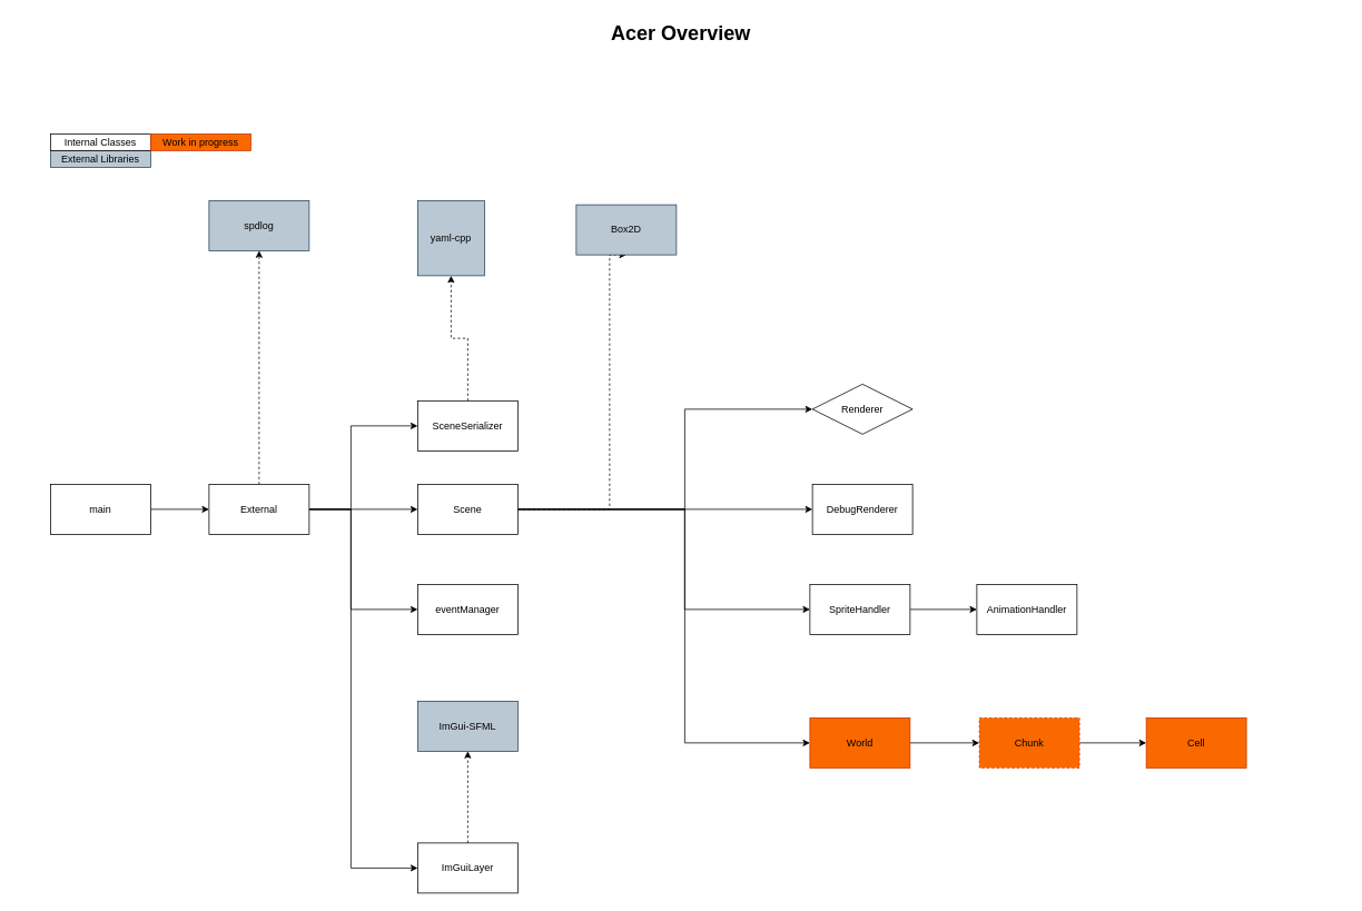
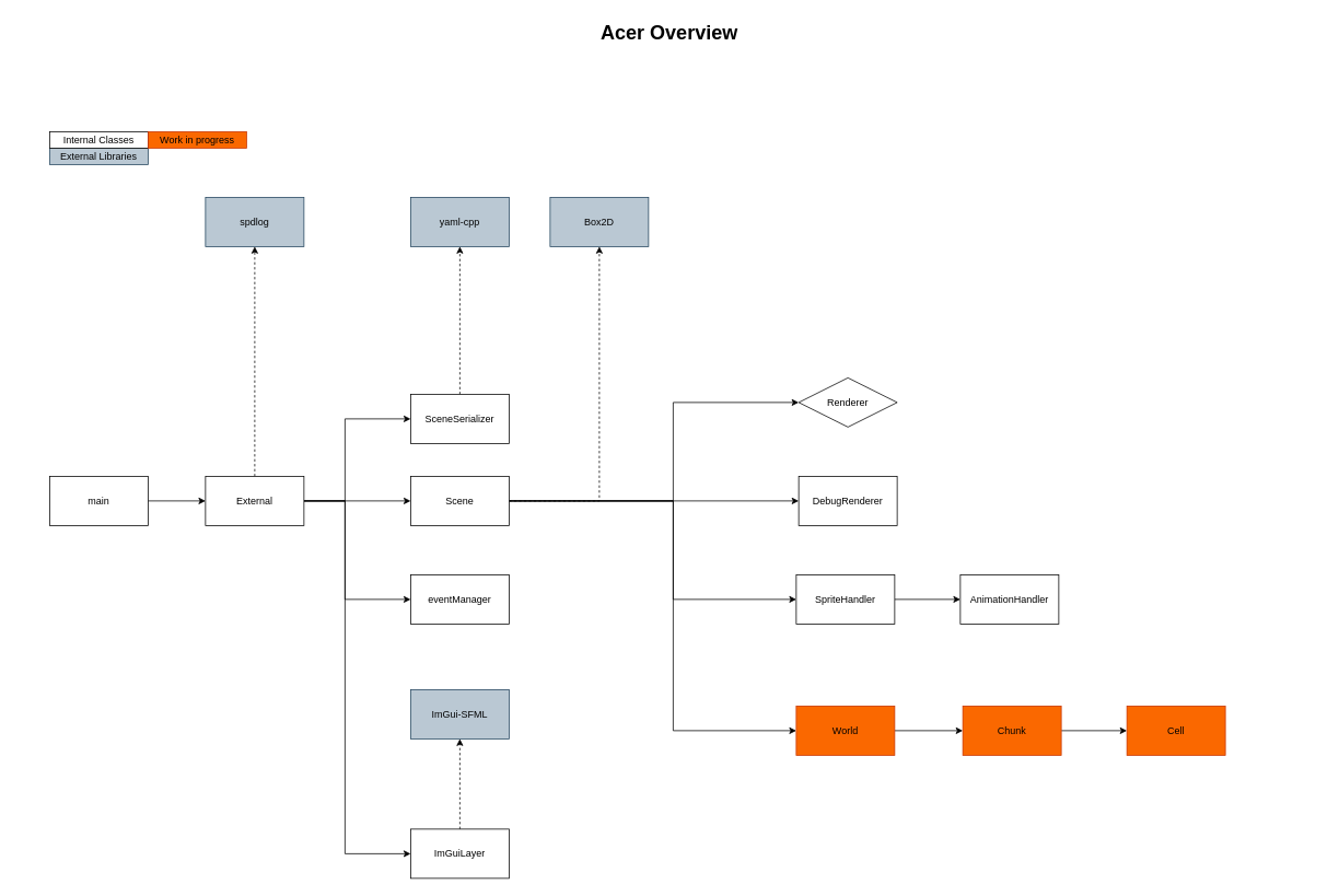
- <mxCell id="24" value="Box2D" style="rounded=0;whiteSpace=wrap;html=1;fillColor=#bac8d3;strokeColor=#23445d;fontColor=#030303;" vertex="1" parent="1"><mxGeometry x="690" y="245" width="120" height="60" as="geometry" /></mxCell>
+ <mxCell id="24" value="Box2D" style="rounded=0;whiteSpace=wrap;html=1;fillColor=#bac8d3;strokeColor=#23445d;fontColor=#030303;" vertex="1" parent="1"><mxGeometry x="670" y="240" width="120" height="60" as="geometry" /></mxCell>
- <mxCell id="34" value="yaml-cpp" style="rounded=0;whiteSpace=wrap;html=1;fillColor=#bac8d3;strokeColor=#23445d;fontColor=#030303;" vertex="1" parent="1"><mxGeometry x="500" y="240" width="80" height="90" as="geometry" /></mxCell>
+ <mxCell id="34" value="yaml-cpp" style="rounded=0;whiteSpace=wrap;html=1;fillColor=#bac8d3;strokeColor=#23445d;fontColor=#030303;" vertex="1" parent="1"><mxGeometry x="500" y="240" width="120" height="60" as="geometry" /></mxCell>
- <mxCell id="28" value="Chunk" style="whiteSpace=wrap;html=1;rounded=0;fillColor=#fa6800;fontColor=#000000;strokeColor=#C73500;dashed=1;" vertex="1" parent="1"><mxGeometry x="1173" y="860" width="120" height="60" as="geometry" /></mxCell>
+ <mxCell id="28" value="Chunk" style="whiteSpace=wrap;html=1;rounded=0;fillColor=#fa6800;fontColor=#000000;strokeColor=#C73500;" vertex="1" parent="1"><mxGeometry x="1173" y="860" width="120" height="60" as="geometry" /></mxCell>
